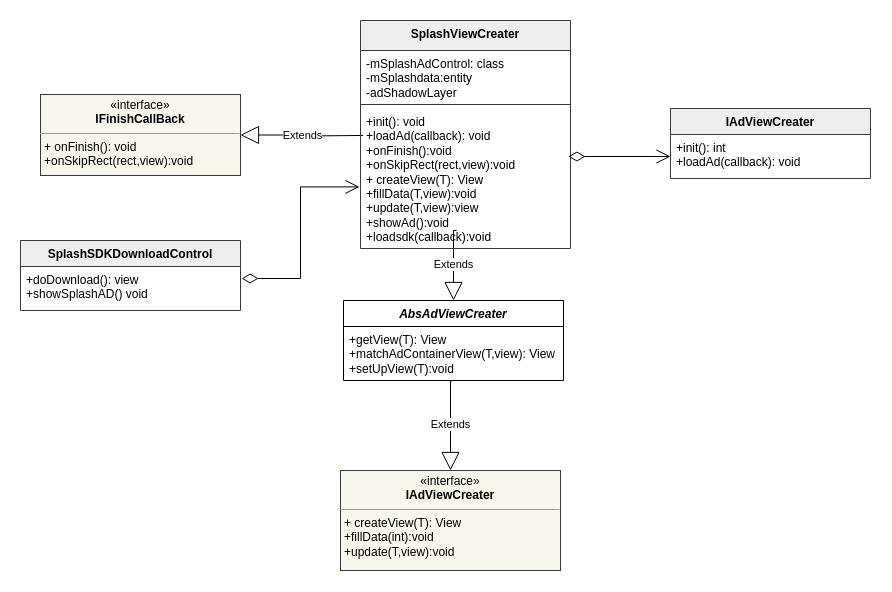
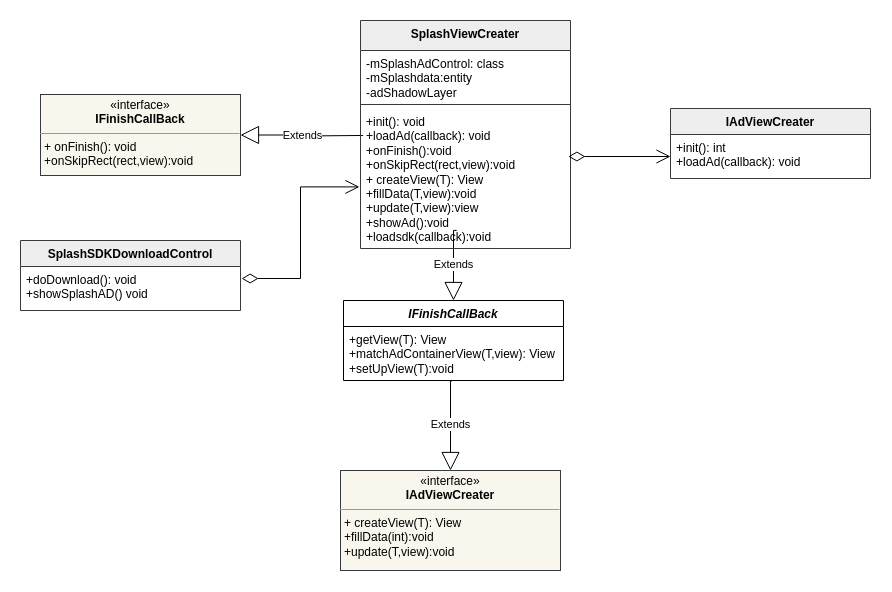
- <mxCell id="12" value="+doDownload(): view&lt;br&gt;+showSplashAD() void&lt;span style=&quot;background-color: initial;&quot;&gt;&lt;br&gt;&lt;/span&gt;" style="text;strokeColor=none;fillColor=none;align=left;verticalAlign=top;spacingLeft=4;spacingRight=4;overflow=hidden;rotatable=0;points=[[0,0.5],[1,0.5]];portConstraint=eastwest;whiteSpace=wrap;html=1;" vertex="1" parent="11"><mxGeometry y="26" width="220" height="44" as="geometry" /></mxCell>
+ <mxCell id="12" value="+doDownload(): void&lt;br&gt;+showSplashAD() void&lt;span style=&quot;background-color: initial;&quot;&gt;&lt;br&gt;&lt;/span&gt;" style="text;strokeColor=none;fillColor=none;align=left;verticalAlign=top;spacingLeft=4;spacingRight=4;overflow=hidden;rotatable=0;points=[[0,0.5],[1,0.5]];portConstraint=eastwest;whiteSpace=wrap;html=1;" vertex="1" parent="11"><mxGeometry y="26" width="220" height="44" as="geometry" /></mxCell>
- <mxCell id="5" value="&lt;i&gt;AbsAdViewCreater&lt;/i&gt;" style="swimlane;fontStyle=1;align=center;verticalAlign=top;childLayout=stackLayout;horizontal=1;startSize=26;horizontalStack=0;resizeParent=1;resizeParentMax=0;resizeLast=0;collapsible=1;marginBottom=0;whiteSpace=wrap;html=1;" vertex="1" parent="1"><mxGeometry x="343" y="300" width="220" height="80" as="geometry" /></mxCell>
+ <mxCell id="5" value="&lt;i&gt;IFinishCallBack&lt;/i&gt;" style="swimlane;fontStyle=1;align=center;verticalAlign=top;childLayout=stackLayout;horizontal=1;startSize=26;horizontalStack=0;resizeParent=1;resizeParentMax=0;resizeLast=0;collapsible=1;marginBottom=0;whiteSpace=wrap;html=1;" vertex="1" parent="1"><mxGeometry x="343" y="300" width="220" height="80" as="geometry" /></mxCell>
